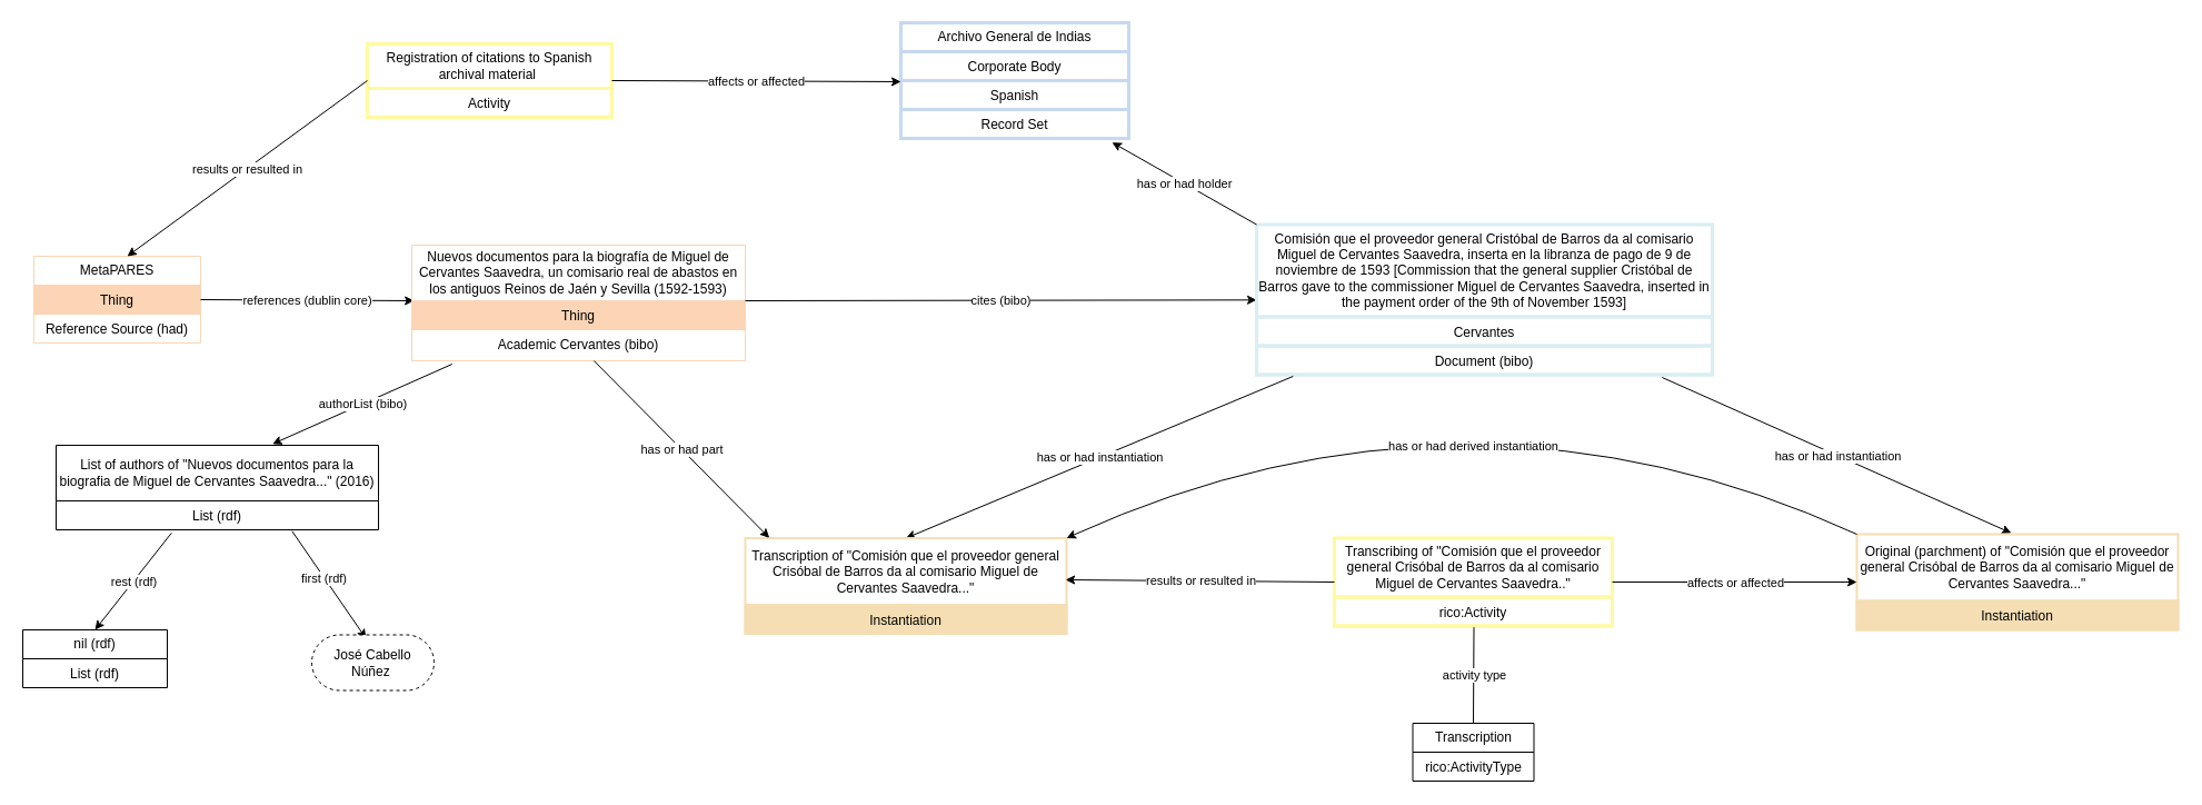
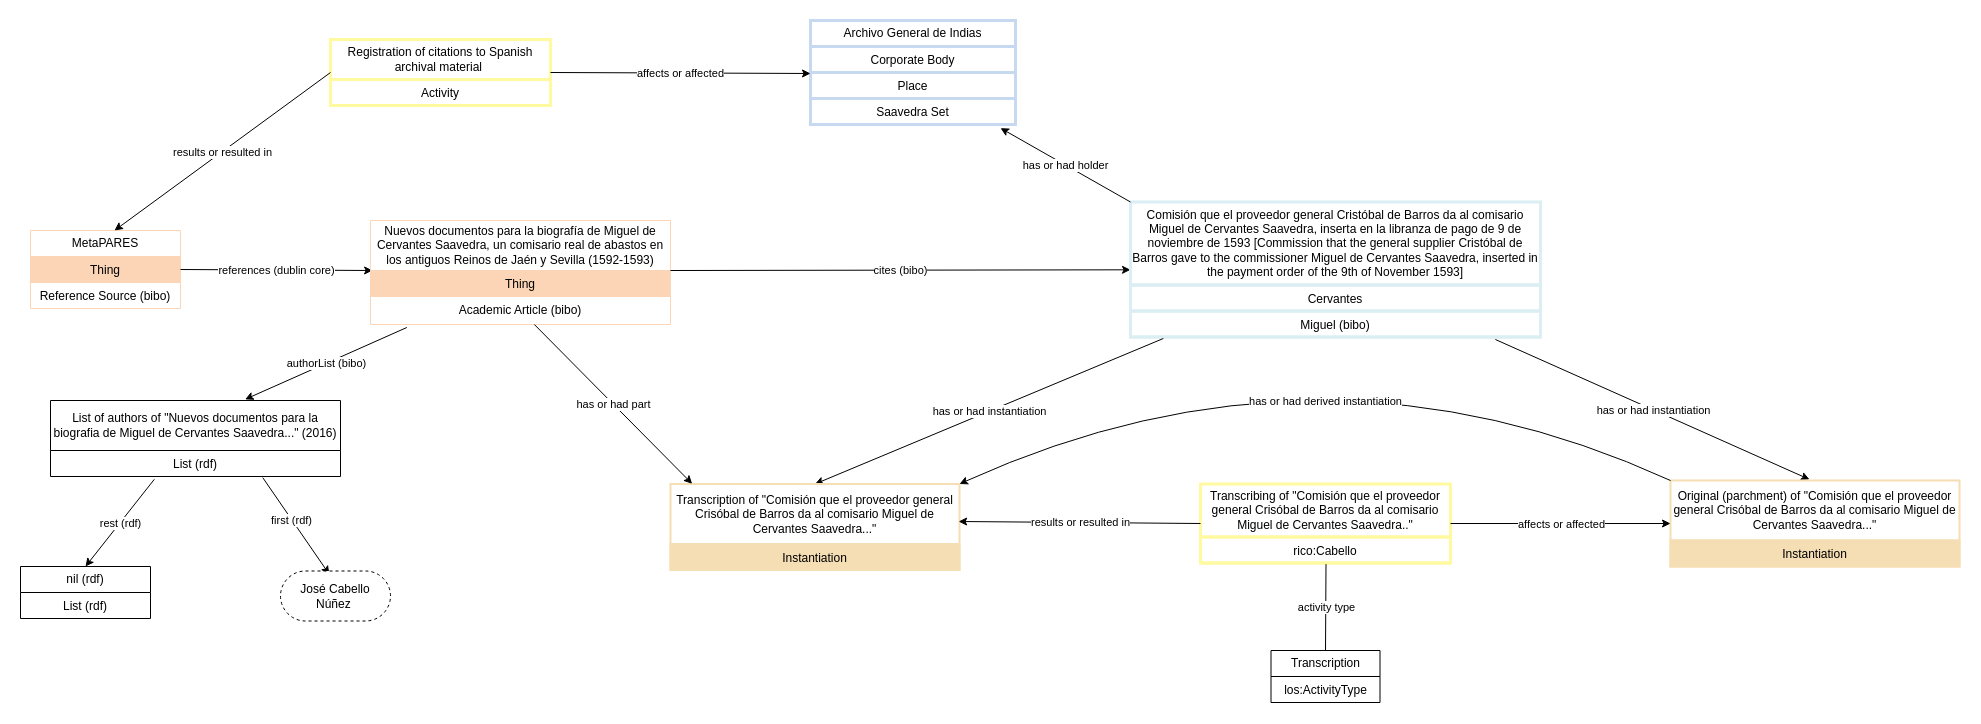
- <mxCell id="52" value="Spanish" style="text;strokeColor=#C6D9F1;strokeWidth=3;fillColor=none;align=center;verticalAlign=top;spacingLeft=4;spacingRight=4;overflow=hidden;rotatable=0;points=[[0,0.5],[1,0.5]];portConstraint=eastwest;whiteSpace=wrap;html=1;" vertex="1" parent="50"><mxGeometry y="52" width="205" height="26" as="geometry" /></mxCell>
+ <mxCell id="52" value="Place" style="text;strokeColor=#C6D9F1;strokeWidth=3;fillColor=none;align=center;verticalAlign=top;spacingLeft=4;spacingRight=4;overflow=hidden;rotatable=0;points=[[0,0.5],[1,0.5]];portConstraint=eastwest;whiteSpace=wrap;html=1;" vertex="1" parent="50"><mxGeometry y="52" width="205" height="26" as="geometry" /></mxCell>
- <mxCell id="53" value="Record Set" style="text;strokeColor=#C6D9F1;strokeWidth=3;fillColor=none;align=center;verticalAlign=top;spacingLeft=4;spacingRight=4;overflow=hidden;rotatable=0;points=[[0,0.5],[1,0.5]];portConstraint=eastwest;whiteSpace=wrap;html=1;" vertex="1" parent="50"><mxGeometry y="78" width="205" height="26" as="geometry" /></mxCell>
+ <mxCell id="53" value="Saavedra Set" style="text;strokeColor=#C6D9F1;strokeWidth=3;fillColor=none;align=center;verticalAlign=top;spacingLeft=4;spacingRight=4;overflow=hidden;rotatable=0;points=[[0,0.5],[1,0.5]];portConstraint=eastwest;whiteSpace=wrap;html=1;" vertex="1" parent="50"><mxGeometry y="78" width="205" height="26" as="geometry" /></mxCell>
- <mxCell id="4" value="Reference Source (had)" style="text;align=center;verticalAlign=top;spacingLeft=4;spacingRight=4;overflow=hidden;rotatable=0;points=[[0,0.5],[1,0.5]];portConstraint=eastwest;whiteSpace=wrap;html=1;" vertex="1" parent="2"><mxGeometry y="52" width="150" height="26" as="geometry" /></mxCell>
+ <mxCell id="4" value="Reference Source (bibo)" style="text;align=center;verticalAlign=top;spacingLeft=4;spacingRight=4;overflow=hidden;rotatable=0;points=[[0,0.5],[1,0.5]];portConstraint=eastwest;whiteSpace=wrap;html=1;" vertex="1" parent="2"><mxGeometry y="52" width="150" height="26" as="geometry" /></mxCell>
- <mxCell id="9" value="Academic Cervantes (bibo)" style="text;align=center;verticalAlign=top;spacingLeft=4;spacingRight=4;overflow=hidden;rotatable=0;points=[[0,0.5],[1,0.5]];portConstraint=eastwest;whiteSpace=wrap;html=1;" vertex="1" parent="7"><mxGeometry y="76" width="300" height="28" as="geometry" /></mxCell>
+ <mxCell id="9" value="Academic Article (bibo)" style="text;align=center;verticalAlign=top;spacingLeft=4;spacingRight=4;overflow=hidden;rotatable=0;points=[[0,0.5],[1,0.5]];portConstraint=eastwest;whiteSpace=wrap;html=1;" vertex="1" parent="7"><mxGeometry y="76" width="300" height="28" as="geometry" /></mxCell>
- <mxCell id="25" value="Document (bibo)" style="text;strokeColor=#DAEEF3;strokeWidth=3;fillColor=none;align=center;verticalAlign=top;spacingLeft=4;spacingRight=4;overflow=hidden;rotatable=0;points=[[0,0.5],[1,0.5]];portConstraint=eastwest;whiteSpace=wrap;html=1;" vertex="1" parent="23"><mxGeometry y="109" width="410" height="26" as="geometry" /></mxCell>
+ <mxCell id="25" value="Miguel (bibo)" style="text;strokeColor=#DAEEF3;strokeWidth=3;fillColor=none;align=center;verticalAlign=top;spacingLeft=4;spacingRight=4;overflow=hidden;rotatable=0;points=[[0,0.5],[1,0.5]];portConstraint=eastwest;whiteSpace=wrap;html=1;" vertex="1" parent="23"><mxGeometry y="109" width="410" height="26" as="geometry" /></mxCell>
- <mxCell id="35" value="rico:Activity" style="text;strokeColor=#FFFAA0;strokeWidth=3;fillColor=none;align=center;verticalAlign=top;spacingLeft=4;spacingRight=4;overflow=hidden;rotatable=0;points=[[0,0.5],[1,0.5]];portConstraint=eastwest;whiteSpace=wrap;html=1;" vertex="1" parent="34"><mxGeometry y="53" width="250" height="26" as="geometry" /></mxCell>
+ <mxCell id="35" value="rico:Cabello" style="text;strokeColor=#FFFAA0;strokeWidth=3;fillColor=none;align=center;verticalAlign=top;spacingLeft=4;spacingRight=4;overflow=hidden;rotatable=0;points=[[0,0.5],[1,0.5]];portConstraint=eastwest;whiteSpace=wrap;html=1;" vertex="1" parent="34"><mxGeometry y="53" width="250" height="26" as="geometry" /></mxCell>
- <mxCell id="43" value="rico:ActivityType&lt;div&gt;&lt;br&gt;&lt;/div&gt;" style="text;strokeColor=none;strokeColor=none;fillColor=none;align=center;verticalAlign=top;spacingLeft=4;spacingRight=4;overflow=hidden;rotatable=0;points=[[0,0.5],[1,0.5]];portConstraint=eastwest;whiteSpace=wrap;html=1;" vertex="1" parent="42"><mxGeometry y="26" width="109" height="26" as="geometry" /></mxCell>
+ <mxCell id="43" value="los:ActivityType&lt;div&gt;&lt;br&gt;&lt;/div&gt;" style="text;strokeColor=none;strokeColor=none;fillColor=none;align=center;verticalAlign=top;spacingLeft=4;spacingRight=4;overflow=hidden;rotatable=0;points=[[0,0.5],[1,0.5]];portConstraint=eastwest;whiteSpace=wrap;html=1;" vertex="1" parent="42"><mxGeometry y="26" width="109" height="26" as="geometry" /></mxCell>
